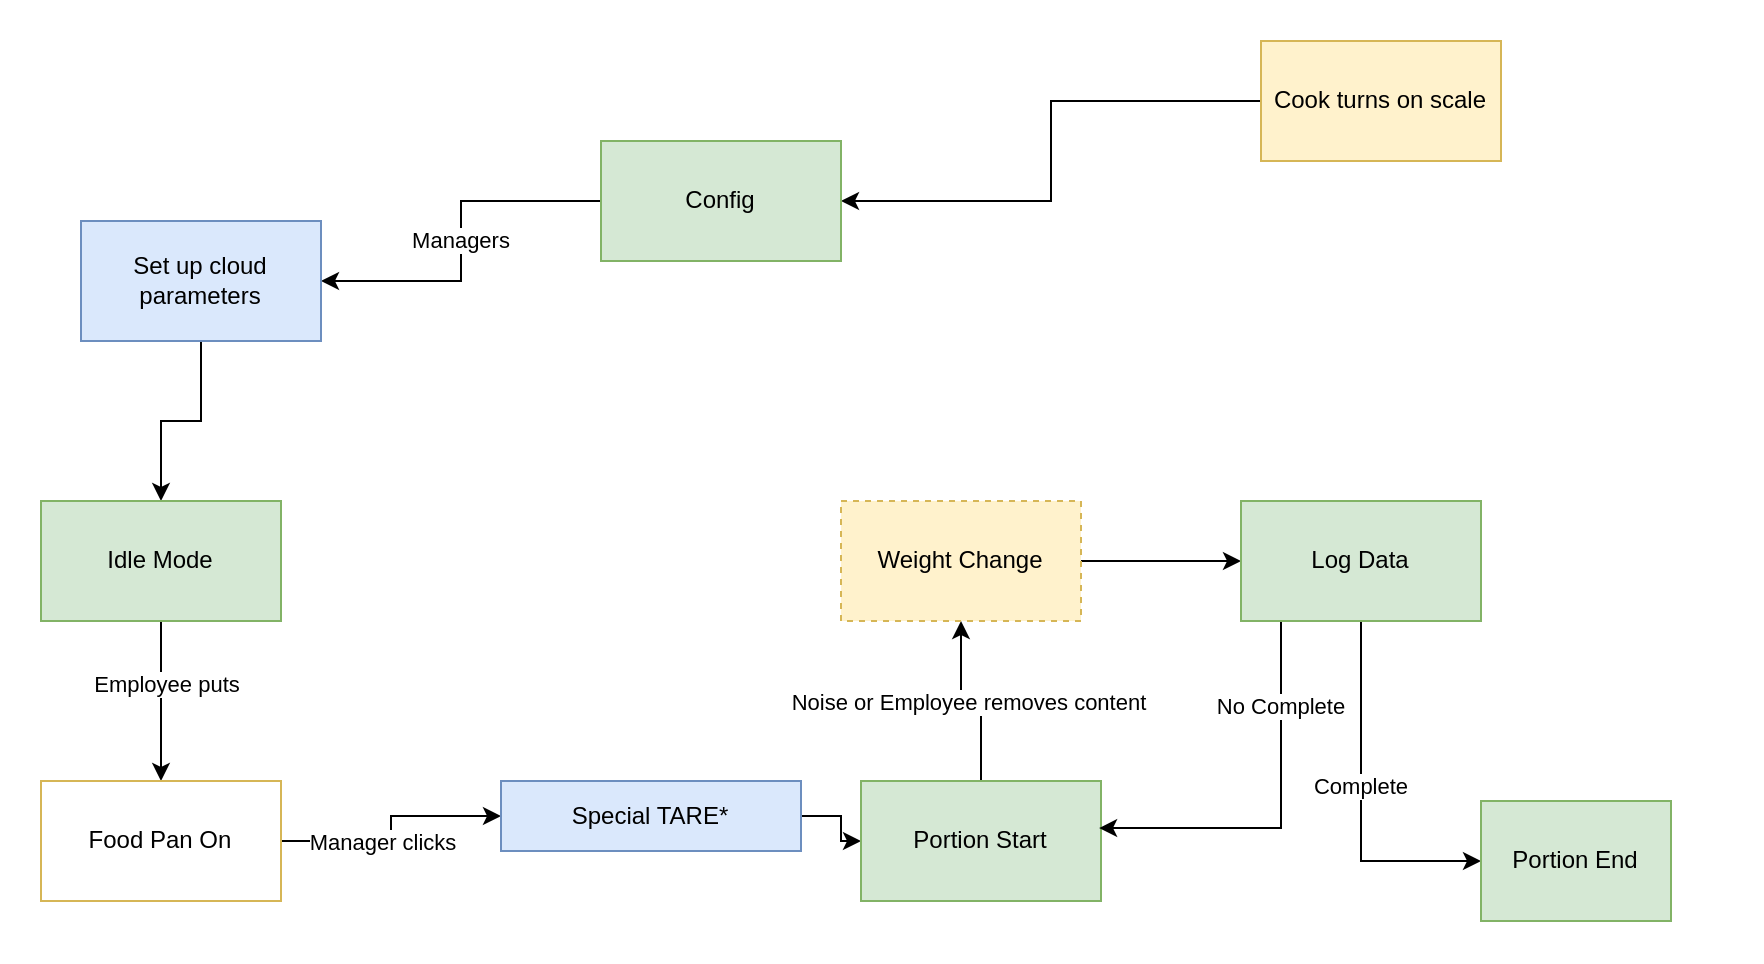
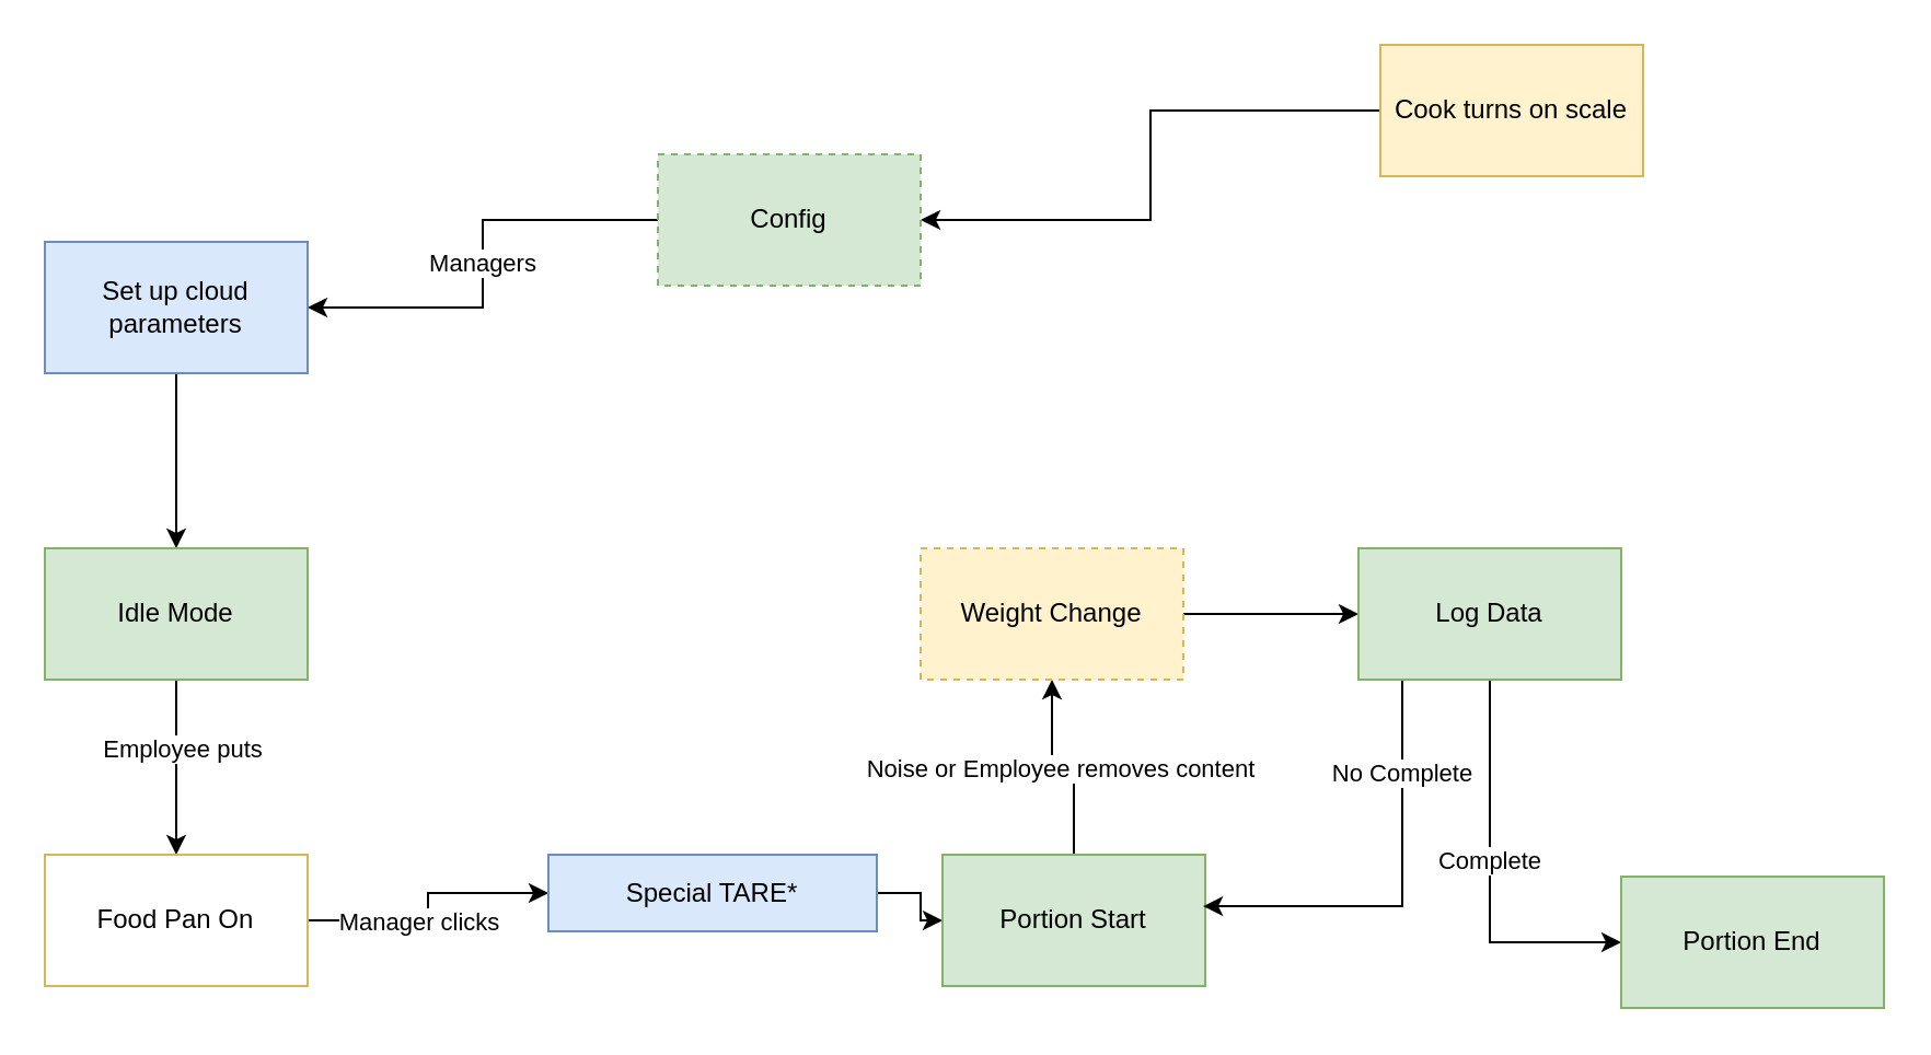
- <mxCell id="6" value="Config" style="rounded=0;whiteSpace=wrap;html=1;fillColor=#d5e8d4;strokeColor=#82b366;" parent="1" vertex="1"><mxGeometry x="300" y="70" width="120" height="60" as="geometry" /></mxCell>
+ <mxCell id="6" value="Config" style="rounded=0;whiteSpace=wrap;html=1;fillColor=#d5e8d4;strokeColor=#82b366;dashed=1;" parent="1" vertex="1"><mxGeometry x="300" y="70" width="120" height="60" as="geometry" /></mxCell>
- <mxCell id="8" value="Set up cloud parameters" style="rounded=0;whiteSpace=wrap;html=1;fillColor=#dae8fc;strokeColor=#6c8ebf;" parent="1" vertex="1"><mxGeometry x="40" y="110" width="120" height="60" as="geometry" /></mxCell>
+ <mxCell id="8" value="Set up cloud parameters" style="rounded=0;whiteSpace=wrap;html=1;fillColor=#dae8fc;strokeColor=#6c8ebf;" parent="1" vertex="1"><mxGeometry x="20" y="110" width="120" height="60" as="geometry" /></mxCell>
- <mxCell id="27" value="Portion End" style="rounded=0;whiteSpace=wrap;html=1;fillColor=#d5e8d4;strokeColor=#82b366;" parent="1" vertex="1"><mxGeometry x="740" y="400" width="95" height="60" as="geometry" /></mxCell>
+ <mxCell id="27" value="Portion End" style="rounded=0;whiteSpace=wrap;html=1;fillColor=#d5e8d4;strokeColor=#82b366;" parent="1" vertex="1"><mxGeometry x="740" y="400" width="120" height="60" as="geometry" /></mxCell>
